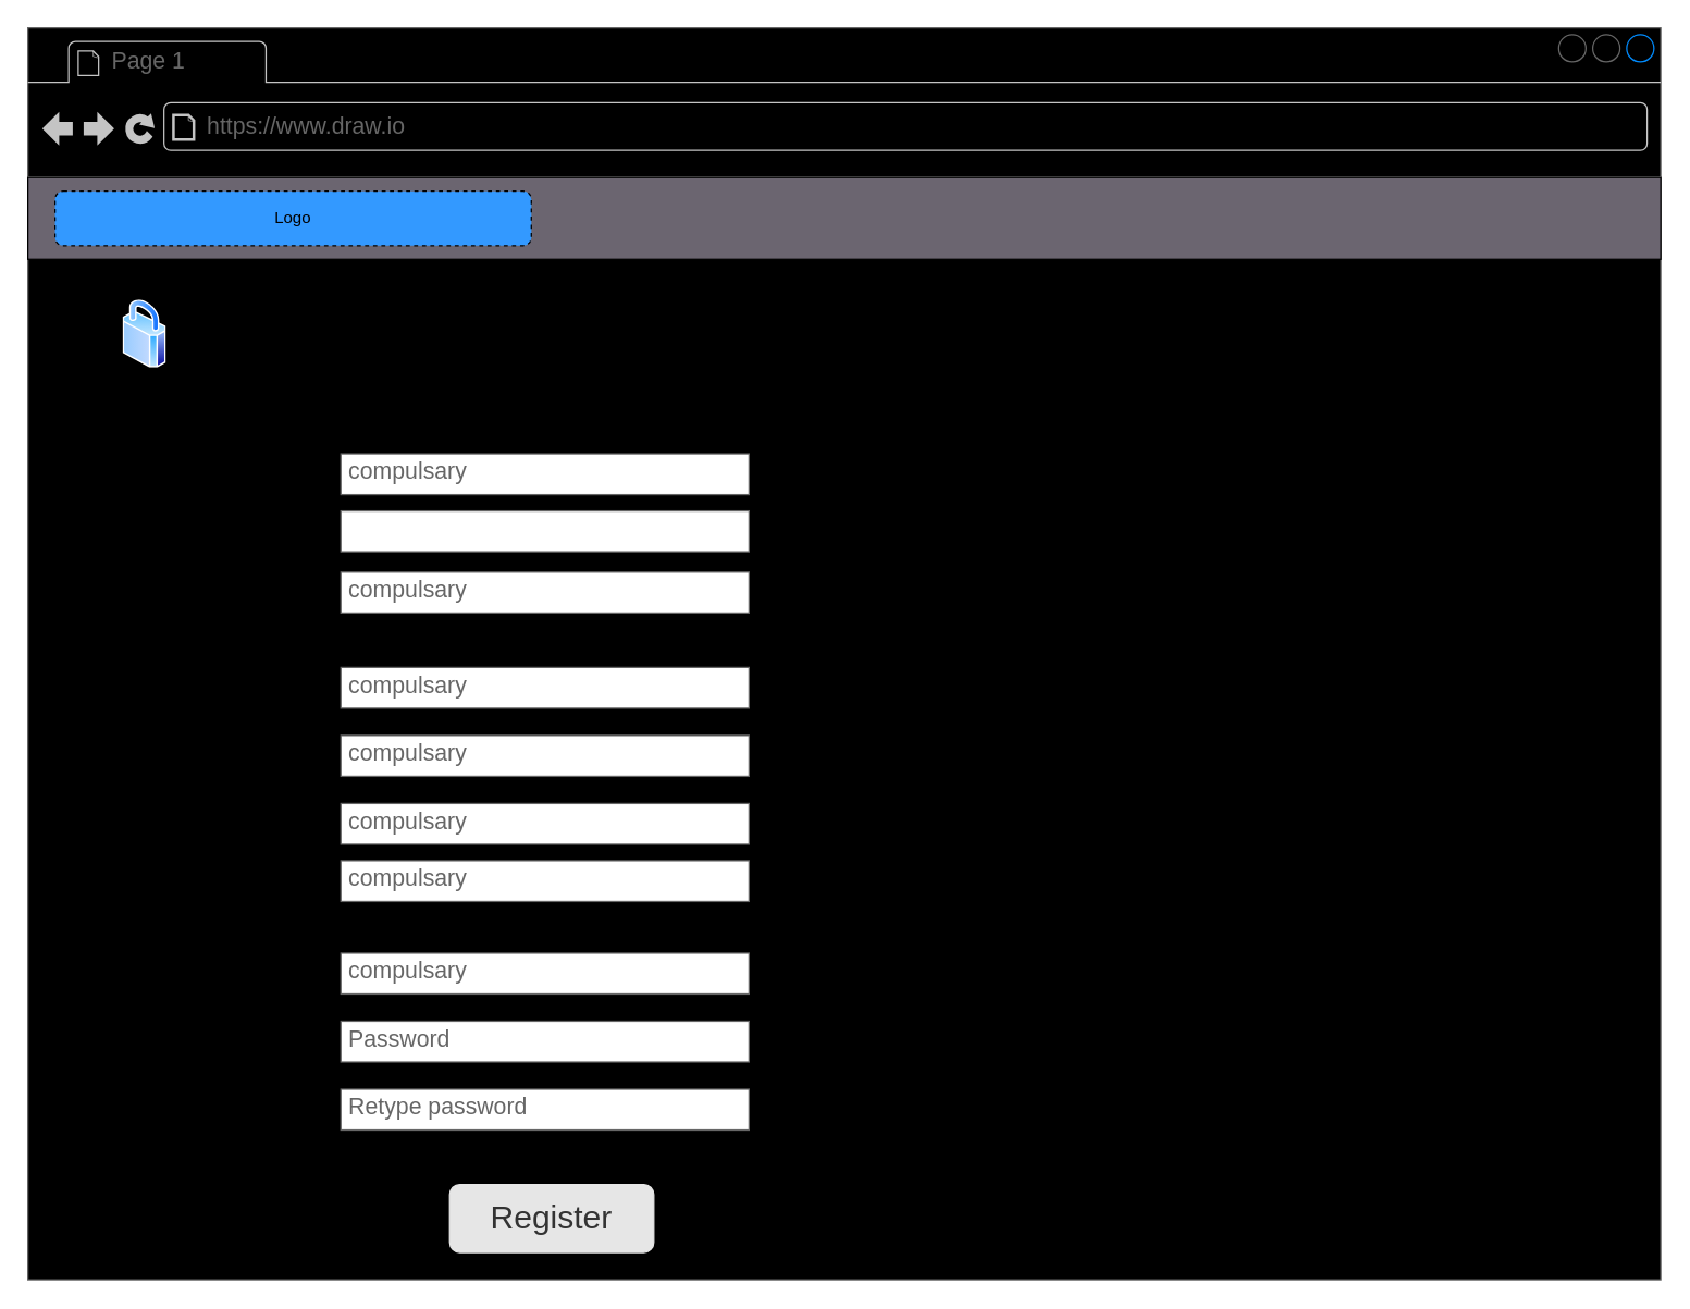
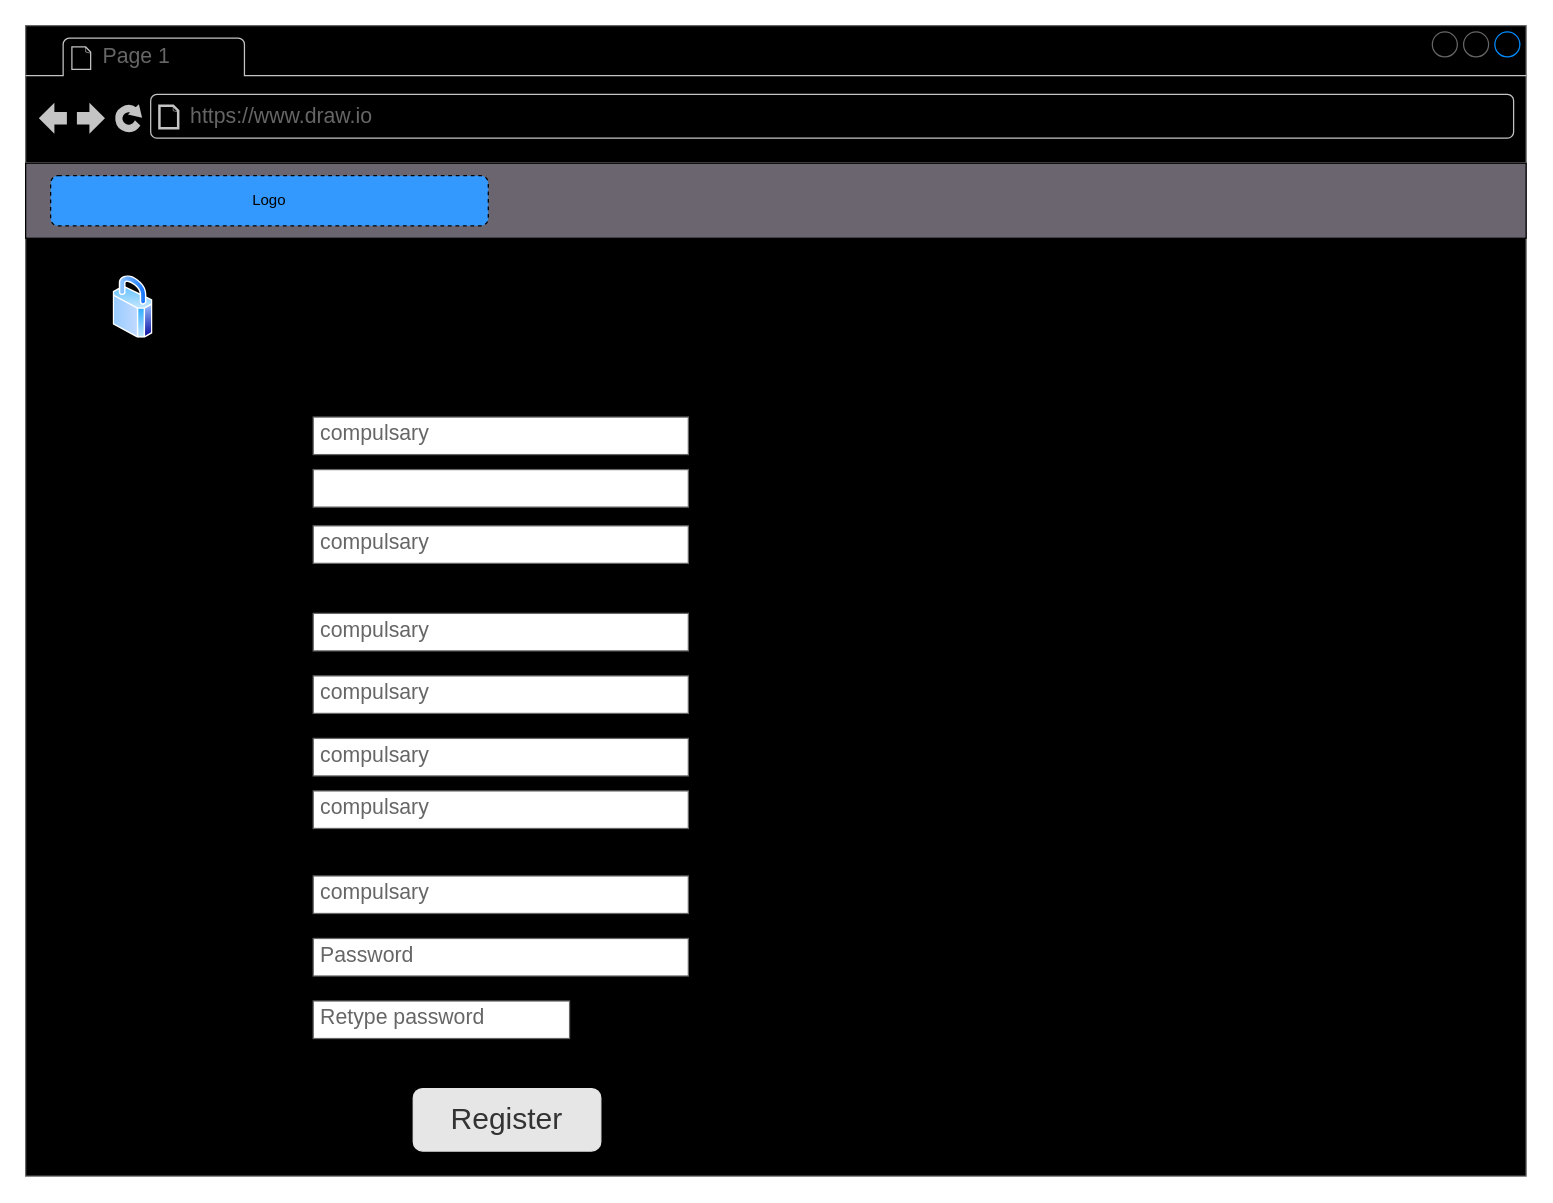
- <mxCell id="28" value="Retype password" style="strokeWidth=1;shadow=0;dashed=0;align=center;html=1;shape=mxgraph.mockup.text.textBox;fontColor=#666666;align=left;fontSize=17;spacingLeft=4;spacingTop=-3;strokeColor=#666666;mainText=" parent="1" vertex="1"><mxGeometry x="250" y="800" width="300" height="30" as="geometry" /></mxCell>
+ <mxCell id="28" value="Retype password" style="strokeWidth=1;shadow=0;dashed=0;align=center;html=1;shape=mxgraph.mockup.text.textBox;fontColor=#666666;align=left;fontSize=17;spacingLeft=4;spacingTop=-3;strokeColor=#666666;mainText=" parent="1" vertex="1"><mxGeometry x="250" y="800" width="205" height="30" as="geometry" /></mxCell>
